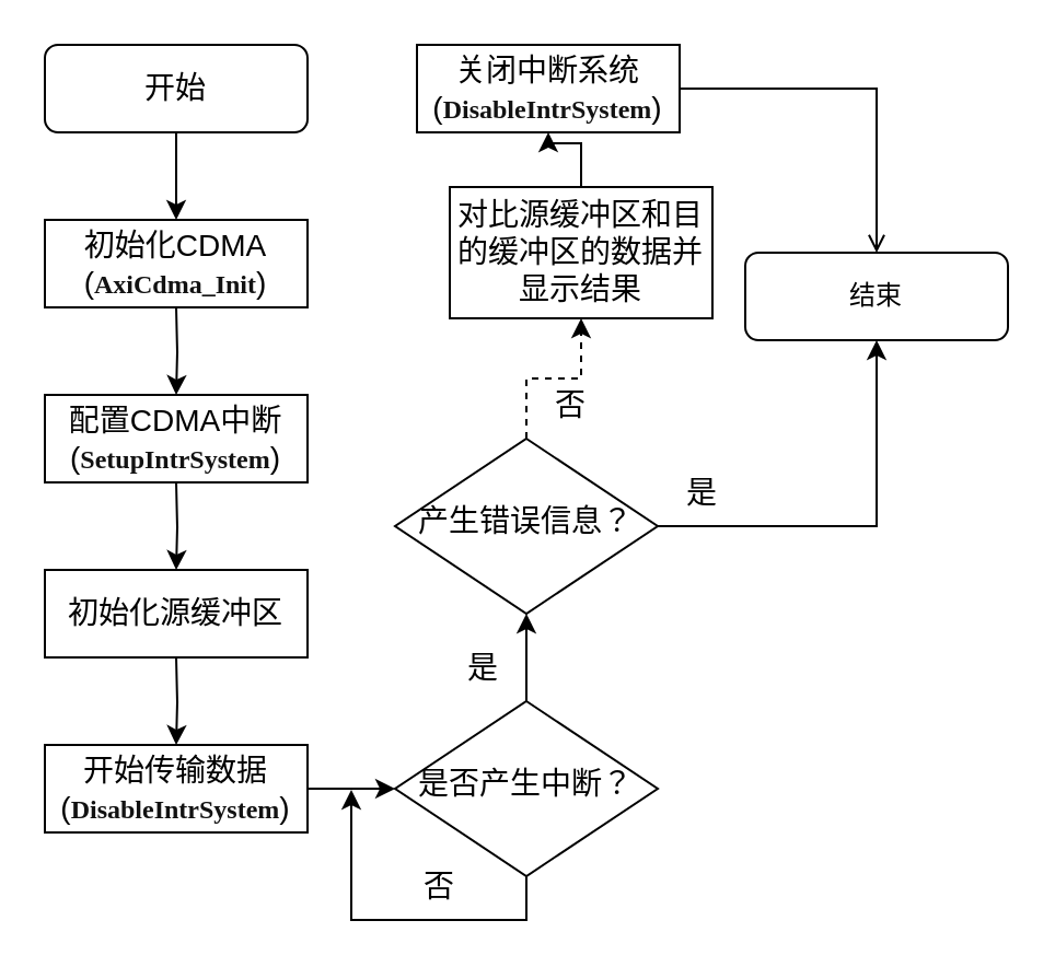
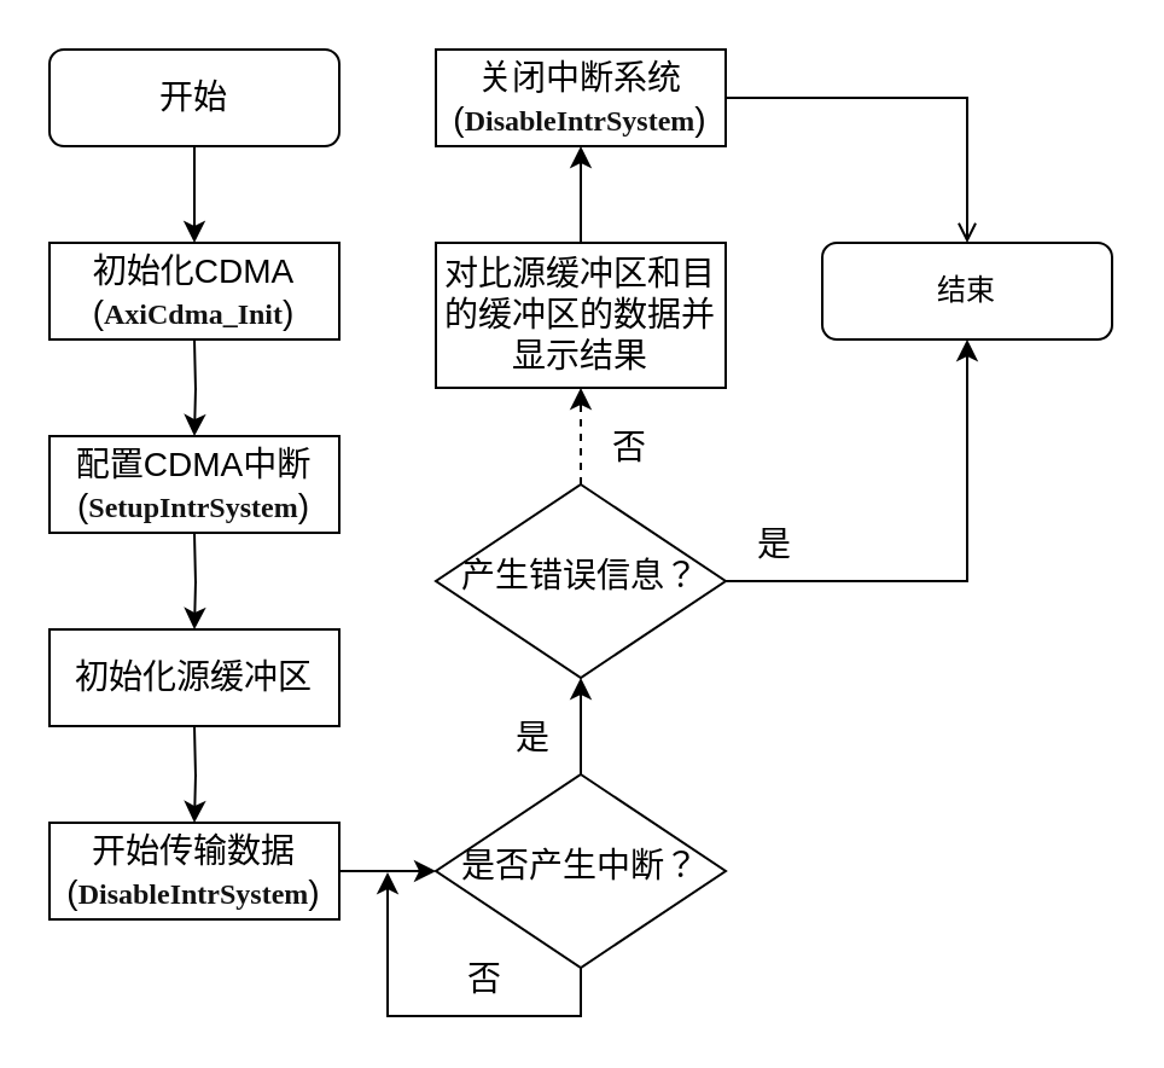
- <mxCell id="26" value="&lt;font style=&quot;font-size: 14px;&quot;&gt;关闭中断系统&lt;/font&gt;&lt;div&gt;&lt;font style=&quot;font-size: 14px;&quot;&gt;(&lt;/font&gt;&lt;span style=&quot;color: rgb(18, 18, 18); font-family: Consolas; font-weight: bold; background-color: initial;&quot;&gt;&lt;font style=&quot;font-size: 12px;&quot;&gt;DisableIntrSystem&lt;/font&gt;&lt;/span&gt;&lt;span style=&quot;font-size: 14px; background-color: initial;&quot;&gt;)&lt;/span&gt;&lt;/div&gt;" style="rounded=0;whiteSpace=wrap;html=1;" vertex="1" parent="1"><mxGeometry x="190" y="20" width="120" height="40" as="geometry" /></mxCell>
+ <mxCell id="26" value="&lt;font style=&quot;font-size: 14px;&quot;&gt;关闭中断系统&lt;/font&gt;&lt;div&gt;&lt;font style=&quot;font-size: 14px;&quot;&gt;(&lt;/font&gt;&lt;span style=&quot;color: rgb(18, 18, 18); font-family: Consolas; font-weight: bold; background-color: initial;&quot;&gt;&lt;font style=&quot;font-size: 12px;&quot;&gt;DisableIntrSystem&lt;/font&gt;&lt;/span&gt;&lt;span style=&quot;font-size: 14px; background-color: initial;&quot;&gt;)&lt;/span&gt;&lt;/div&gt;" style="rounded=0;whiteSpace=wrap;html=1;" vertex="1" parent="1"><mxGeometry x="180" width="120" height="40" as="geometry" y="20" /></mxCell>
- <mxCell id="23" value="&lt;font style=&quot;font-size: 14px;&quot;&gt;对比源缓冲区和目的缓冲区的数据并显示结果&lt;/font&gt;" style="rounded=0;whiteSpace=wrap;html=1;" vertex="1" parent="1"><mxGeometry x="205" y="85" width="120" height="60" as="geometry" /></mxCell>
+ <mxCell id="23" value="&lt;font style=&quot;font-size: 14px;&quot;&gt;对比源缓冲区和目的缓冲区的数据并显示结果&lt;/font&gt;" style="rounded=0;whiteSpace=wrap;html=1;" vertex="1" parent="1"><mxGeometry x="180" y="100" width="120" height="60" as="geometry" /></mxCell>
- <mxCell id="18" value="结束" style="rounded=1;whiteSpace=wrap;html=1;fontSize=12;glass=0;strokeWidth=1;shadow=0;" parent="1" vertex="1"><mxGeometry x="340" y="115" width="120" height="40" as="geometry" /></mxCell>
+ <mxCell id="18" value="结束" style="rounded=1;whiteSpace=wrap;html=1;fontSize=12;glass=0;strokeWidth=1;shadow=0;" parent="1" vertex="1"><mxGeometry x="340" y="100" width="120" height="40" as="geometry" /></mxCell>
